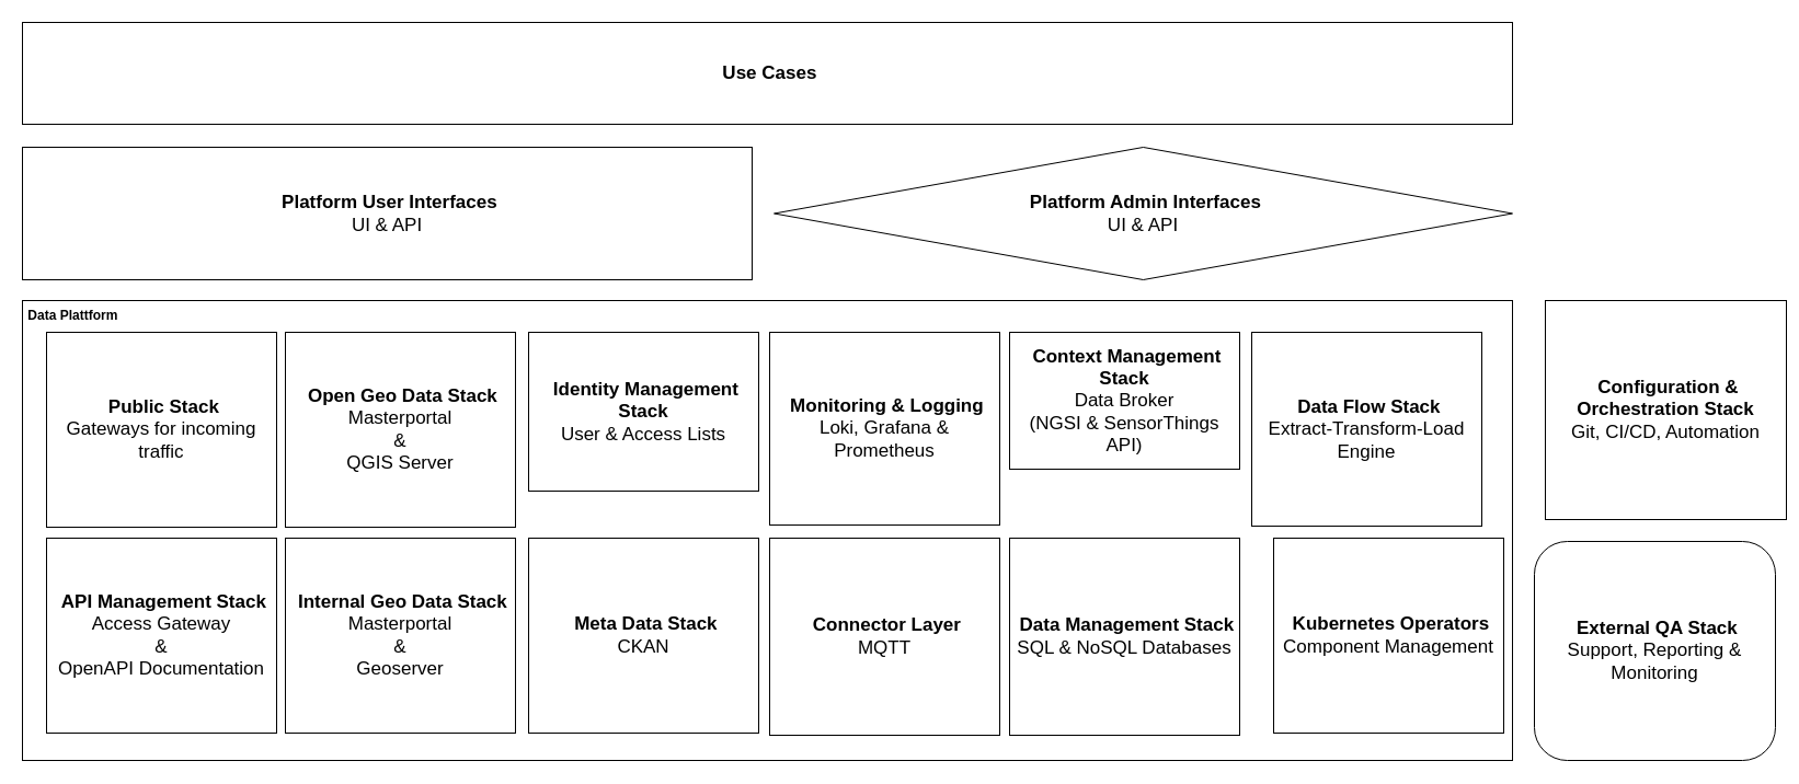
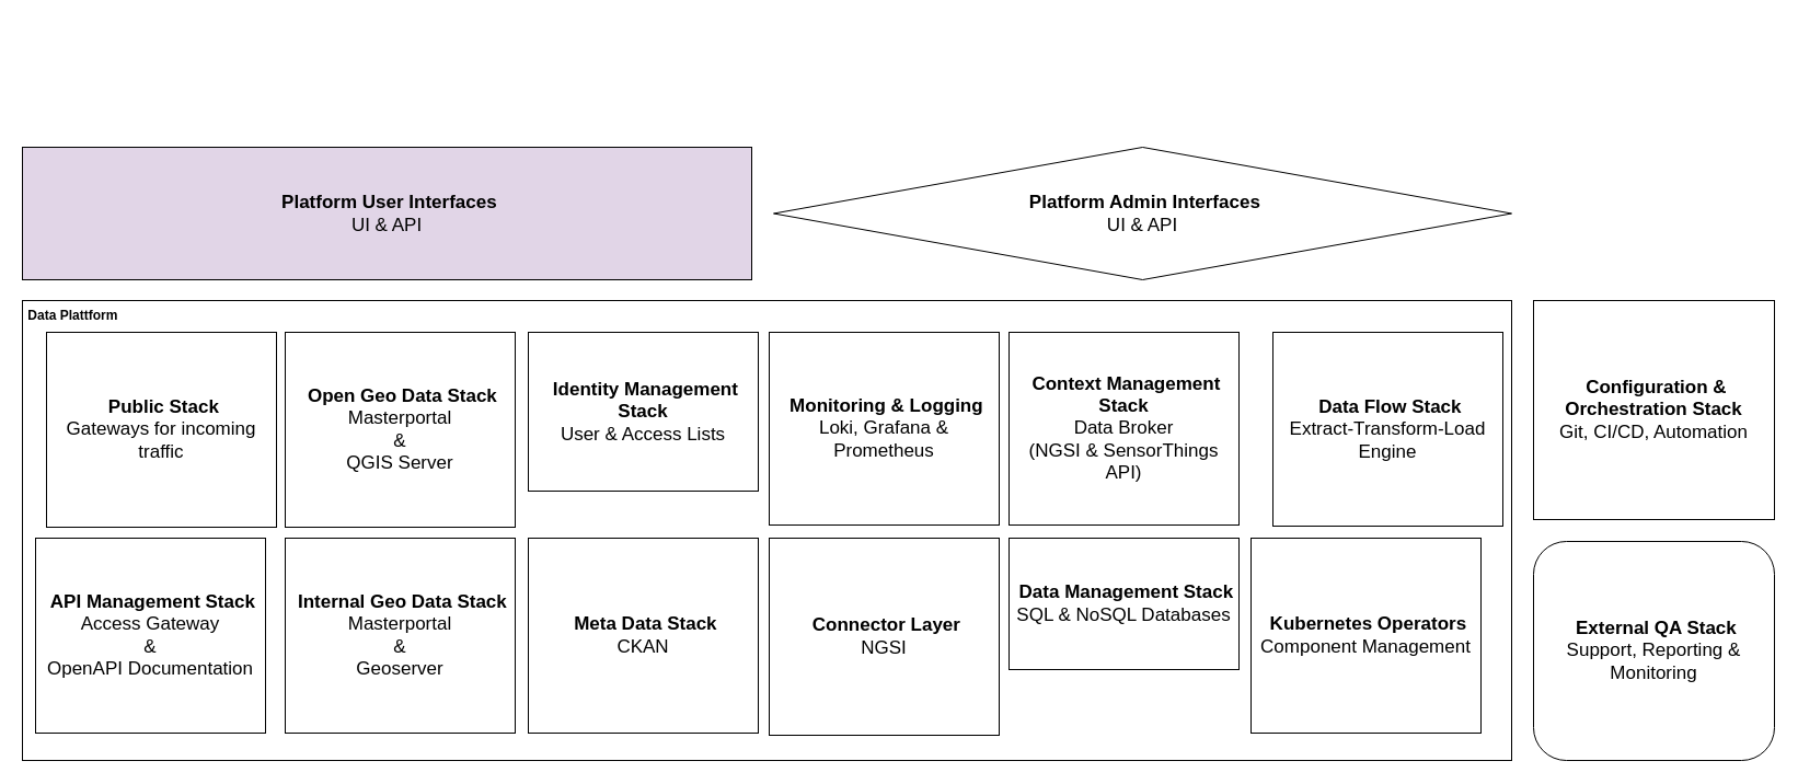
- <mxCell id="14" value="&amp;nbsp;Use Cases" style="rounded=0;whiteSpace=wrap;html=1;align=center;verticalAlign=middle;fontStyle=1;fontSize=17;" parent="1" vertex="1"><mxGeometry x="20" y="20" width="1360" height="93" as="geometry" /></mxCell>
- <mxCell id="6" value="&amp;nbsp;Platform User Interfaces&lt;br&gt;&lt;span style=&quot;font-weight: normal&quot;&gt;UI &amp;amp; API&lt;/span&gt;" style="rounded=0;whiteSpace=wrap;html=1;align=center;verticalAlign=middle;fontStyle=1;fontSize=17;" parent="1" vertex="1"><mxGeometry x="20" y="134" width="666" height="121" as="geometry" /></mxCell>
+ <mxCell id="6" value="&amp;nbsp;Platform User Interfaces&lt;br&gt;&lt;span style=&quot;font-weight: normal&quot;&gt;UI &amp;amp; API&lt;/span&gt;" style="rounded=0;whiteSpace=wrap;html=1;align=center;verticalAlign=middle;fontStyle=1;fontSize=17;fillColor=#e1d5e7;" parent="1" vertex="1"><mxGeometry x="20" y="134" width="666" height="121" as="geometry" /></mxCell>
- <mxCell id="9" value="&amp;nbsp;Context Management Stack&lt;br&gt;&lt;span style=&quot;font-weight: 400&quot;&gt;Data Broker &lt;br&gt;(NGSI &amp;amp; SensorThings API)&lt;/span&gt;" style="rounded=0;whiteSpace=wrap;html=1;align=center;verticalAlign=middle;fontStyle=1;fontSize=17;" parent="1" vertex="1"><mxGeometry x="921" y="303" width="210" height="125" as="geometry" /></mxCell>
+ <mxCell id="9" value="&amp;nbsp;Context Management Stack&lt;br&gt;&lt;span style=&quot;font-weight: 400&quot;&gt;Data Broker &lt;br&gt;(NGSI &amp;amp; SensorThings API)&lt;/span&gt;" style="rounded=0;whiteSpace=wrap;html=1;align=center;verticalAlign=middle;fontStyle=1;fontSize=17;" parent="1" vertex="1"><mxGeometry x="921" y="303" width="210" height="176" as="geometry" /></mxCell>
- <mxCell id="12" value="&amp;nbsp;Configuration &amp;amp; Orchestration Stack&lt;br&gt;&lt;span style=&quot;font-weight: 400&quot;&gt;Git, CI/CD, Automation&lt;/span&gt;" style="rounded=0;whiteSpace=wrap;html=1;align=center;verticalAlign=middle;fontStyle=1;fontSize=17;" parent="1" vertex="1"><mxGeometry x="1410" y="274" width="220" height="200" as="geometry" /></mxCell>
+ <mxCell id="12" value="&amp;nbsp;Configuration &amp;amp; Orchestration Stack&lt;br&gt;&lt;span style=&quot;font-weight: 400&quot;&gt;Git, CI/CD, Automation&lt;/span&gt;" style="rounded=0;whiteSpace=wrap;html=1;align=center;verticalAlign=middle;fontStyle=1;fontSize=17;" parent="1" vertex="1"><mxGeometry x="1400" y="274" width="220" height="200" as="geometry" /></mxCell>
- <mxCell id="18" value="&amp;nbsp;Data Flow Stack&lt;br&gt;&lt;span style=&quot;font-weight: 400&quot;&gt;Extract-Transform-Load Engine&lt;/span&gt;" style="rounded=0;whiteSpace=wrap;html=1;align=center;verticalAlign=middle;fontStyle=1;fontSize=17;" parent="1" vertex="1"><mxGeometry x="1142" y="303" width="210" height="177" as="geometry" /></mxCell>
+ <mxCell id="18" value="&amp;nbsp;Data Flow Stack&lt;br&gt;&lt;span style=&quot;font-weight: 400&quot;&gt;Extract-Transform-Load Engine&lt;/span&gt;" style="rounded=0;whiteSpace=wrap;html=1;align=center;verticalAlign=middle;fontStyle=1;fontSize=17;" parent="1" vertex="1"><mxGeometry x="1162" y="303" width="210" height="177" as="geometry" /></mxCell>
- <mxCell id="11" value="&amp;nbsp;API Management Stack&lt;br&gt;&lt;span style=&quot;font-weight: 400&quot;&gt;Access Gateway&lt;/span&gt;&lt;br style=&quot;font-weight: 400&quot;&gt;&lt;span style=&quot;font-weight: 400&quot;&gt;&amp;amp;&lt;/span&gt;&lt;br style=&quot;font-weight: 400&quot;&gt;&lt;span style=&quot;font-weight: 400&quot;&gt;OpenAPI Documentation&lt;/span&gt;" style="rounded=0;whiteSpace=wrap;html=1;align=center;verticalAlign=middle;fontStyle=1;fontSize=17;" parent="1" vertex="1"><mxGeometry x="42" y="491" width="210" height="178" as="geometry" /></mxCell>
+ <mxCell id="11" value="&amp;nbsp;API Management Stack&lt;br&gt;&lt;span style=&quot;font-weight: 400&quot;&gt;Access Gateway&lt;/span&gt;&lt;br style=&quot;font-weight: 400&quot;&gt;&lt;span style=&quot;font-weight: 400&quot;&gt;&amp;amp;&lt;/span&gt;&lt;br style=&quot;font-weight: 400&quot;&gt;&lt;span style=&quot;font-weight: 400&quot;&gt;OpenAPI Documentation&lt;/span&gt;" style="rounded=0;whiteSpace=wrap;html=1;align=center;verticalAlign=middle;fontStyle=1;fontSize=17;" parent="1" vertex="1"><mxGeometry x="32" y="491" width="210" height="178" as="geometry" /></mxCell>
- <mxCell id="17" value="&amp;nbsp;Kubernetes Operators&lt;br&gt;&lt;span style=&quot;font-weight: 400&quot;&gt;Component Management&lt;/span&gt;" style="rounded=0;whiteSpace=wrap;html=1;align=center;verticalAlign=middle;fontStyle=1;fontSize=17;" parent="1" vertex="1"><mxGeometry x="1162" y="491" width="210" height="178" as="geometry" /></mxCell>
+ <mxCell id="17" value="&amp;nbsp;Kubernetes Operators&lt;br&gt;&lt;span style=&quot;font-weight: 400&quot;&gt;Component Management&lt;/span&gt;" style="rounded=0;whiteSpace=wrap;html=1;align=center;verticalAlign=middle;fontStyle=1;fontSize=17;" parent="1" vertex="1"><mxGeometry x="1142" y="491" width="210" height="178" as="geometry" /></mxCell>
- <mxCell id="13" value="&amp;nbsp;Connector Layer&lt;br&gt;&lt;span style=&quot;font-weight: normal&quot;&gt;MQTT&lt;/span&gt;" style="rounded=0;whiteSpace=wrap;html=1;align=center;verticalAlign=middle;fontStyle=1;fontSize=17;" parent="1" vertex="1"><mxGeometry x="702" y="491" width="210" height="180" as="geometry" /></mxCell>
+ <mxCell id="13" value="&amp;nbsp;Connector Layer&lt;br&gt;&lt;span style=&quot;font-weight: normal&quot;&gt;NGSI&lt;/span&gt;" style="rounded=0;whiteSpace=wrap;html=1;align=center;verticalAlign=middle;fontStyle=1;fontSize=17;" parent="1" vertex="1"><mxGeometry x="702" y="491" width="210" height="180" as="geometry" /></mxCell>
- <mxCell id="10" value="&amp;nbsp;Data Management Stack&lt;br&gt;&lt;span style=&quot;font-weight: 400&quot;&gt;SQL &amp;amp; NoSQL Databases&lt;/span&gt;" style="rounded=0;whiteSpace=wrap;html=1;align=center;verticalAlign=middle;fontStyle=1;fontSize=17;" parent="1" vertex="1"><mxGeometry x="921" y="491" width="210" height="180" as="geometry" /></mxCell>
+ <mxCell id="10" value="&amp;nbsp;Data Management Stack&lt;br&gt;&lt;span style=&quot;font-weight: 400&quot;&gt;SQL &amp;amp; NoSQL Databases&lt;/span&gt;" style="rounded=0;whiteSpace=wrap;html=1;align=center;verticalAlign=middle;fontStyle=1;fontSize=17;" parent="1" vertex="1"><mxGeometry x="921" y="491" width="210" height="120" as="geometry" /></mxCell>
